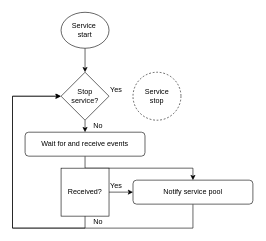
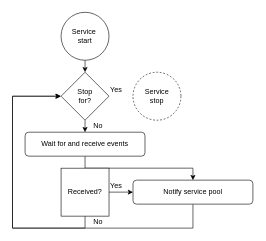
- <mxCell id="5" value="Service&amp;nbsp;&lt;br&gt;start" style="ellipse;whiteSpace=wrap;html=1;aspect=fixed;" parent="1" vertex="1"><mxGeometry x="101" y="20" width="80" height="60" as="geometry" /></mxCell>
+ <mxCell id="5" value="Service&amp;nbsp;&lt;br&gt;start" style="ellipse;whiteSpace=wrap;html=1;aspect=fixed;" parent="1" vertex="1"><mxGeometry x="101" y="20" width="80" height="80" as="geometry" /></mxCell>
- <mxCell id="14" value="Stop &lt;br&gt;service?" style="rhombus;whiteSpace=wrap;html=1;" parent="1" vertex="1"><mxGeometry x="101" y="120" width="80" height="80" as="geometry" /></mxCell>
+ <mxCell id="14" value="Stop &lt;br&gt;for?" style="rhombus;whiteSpace=wrap;html=1;" parent="1" vertex="1"><mxGeometry x="101" y="120" width="80" height="80" as="geometry" /></mxCell>
